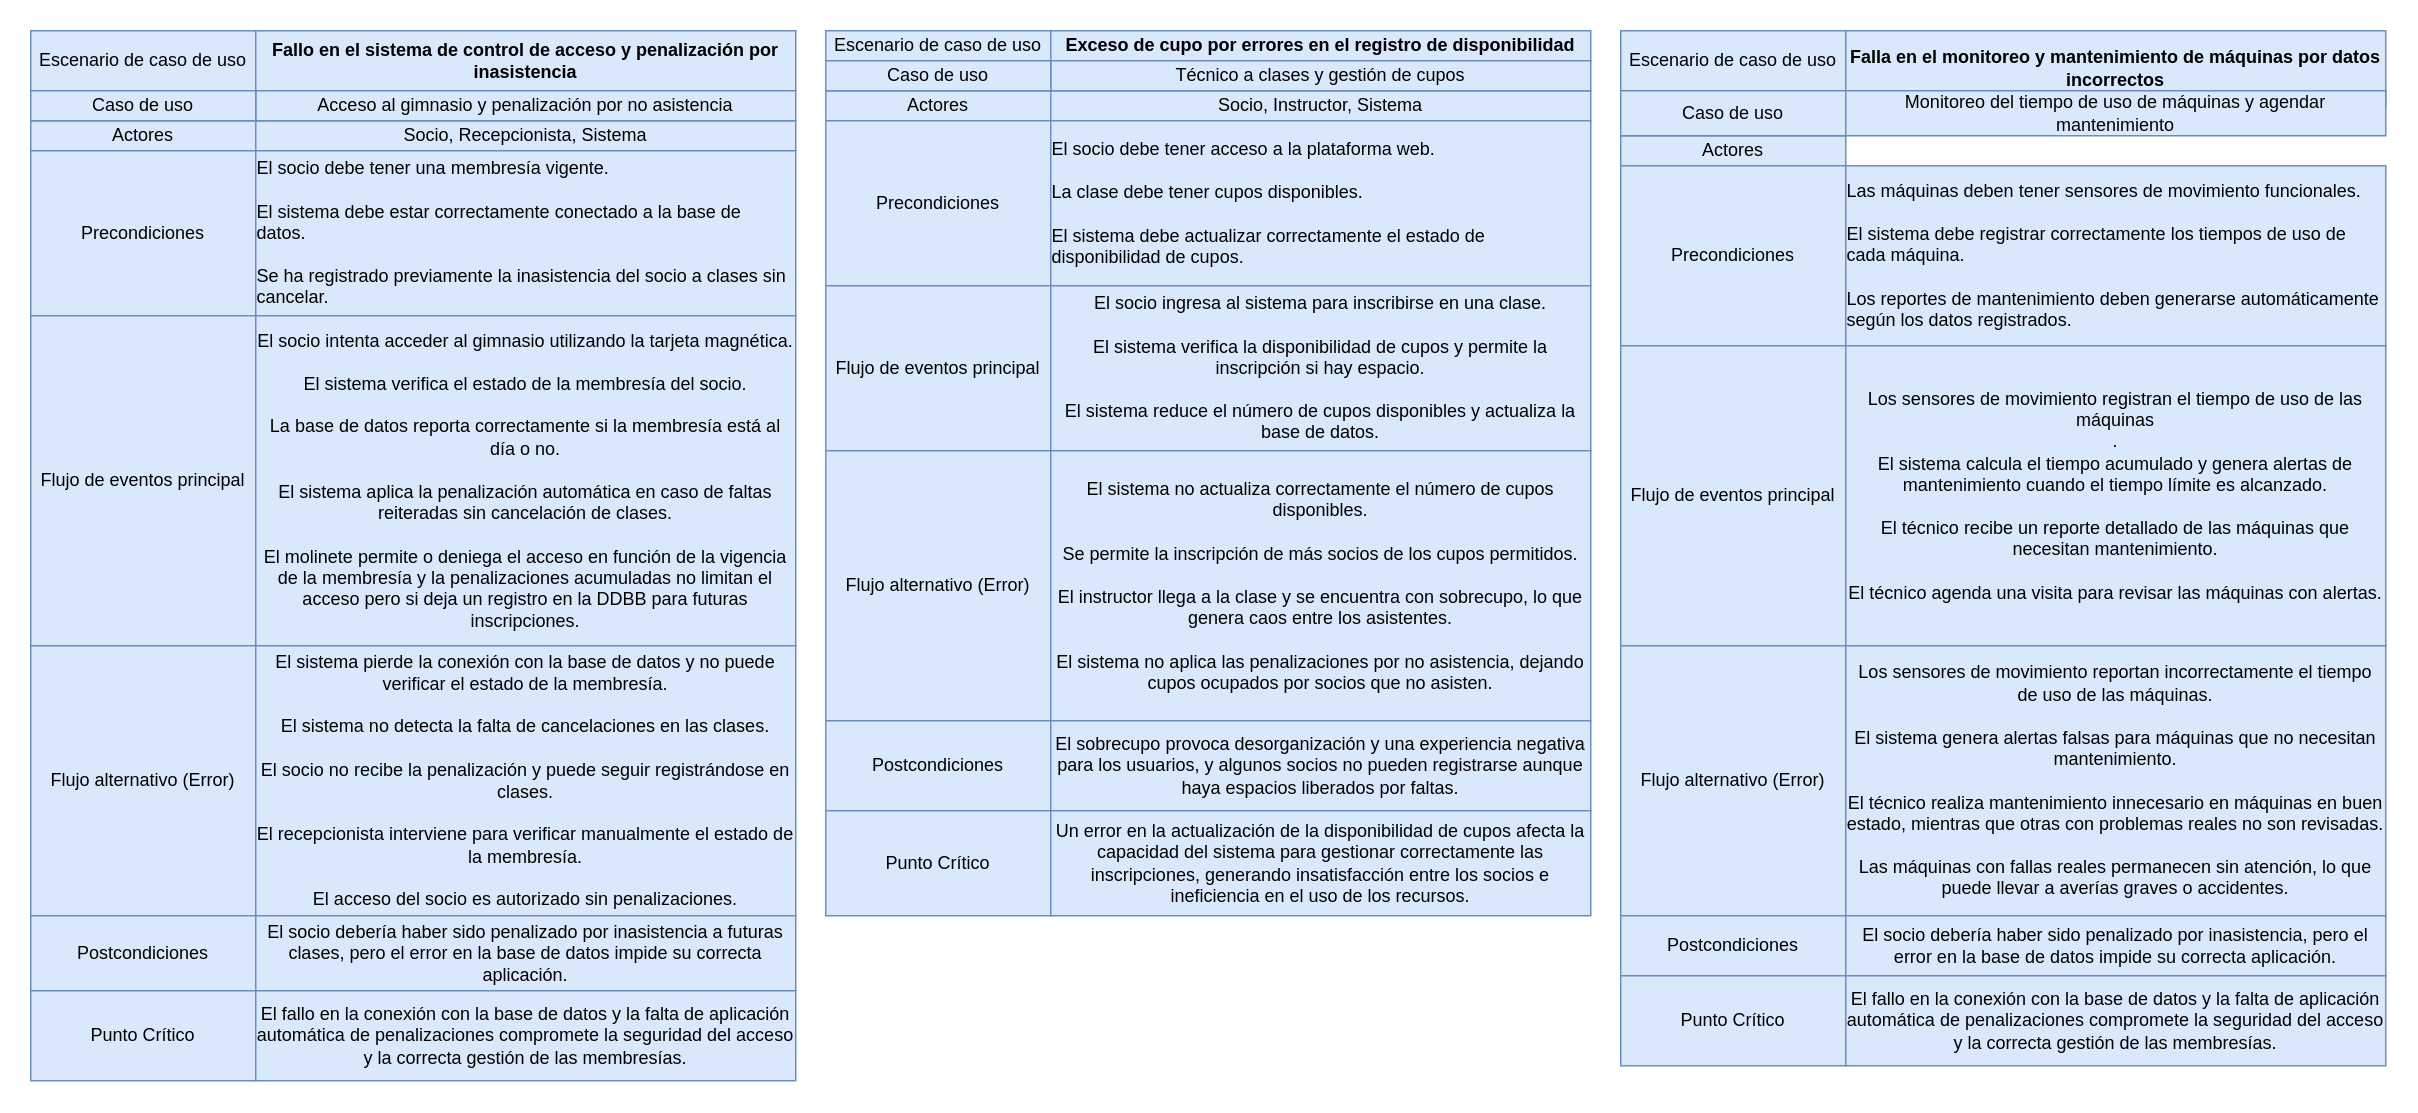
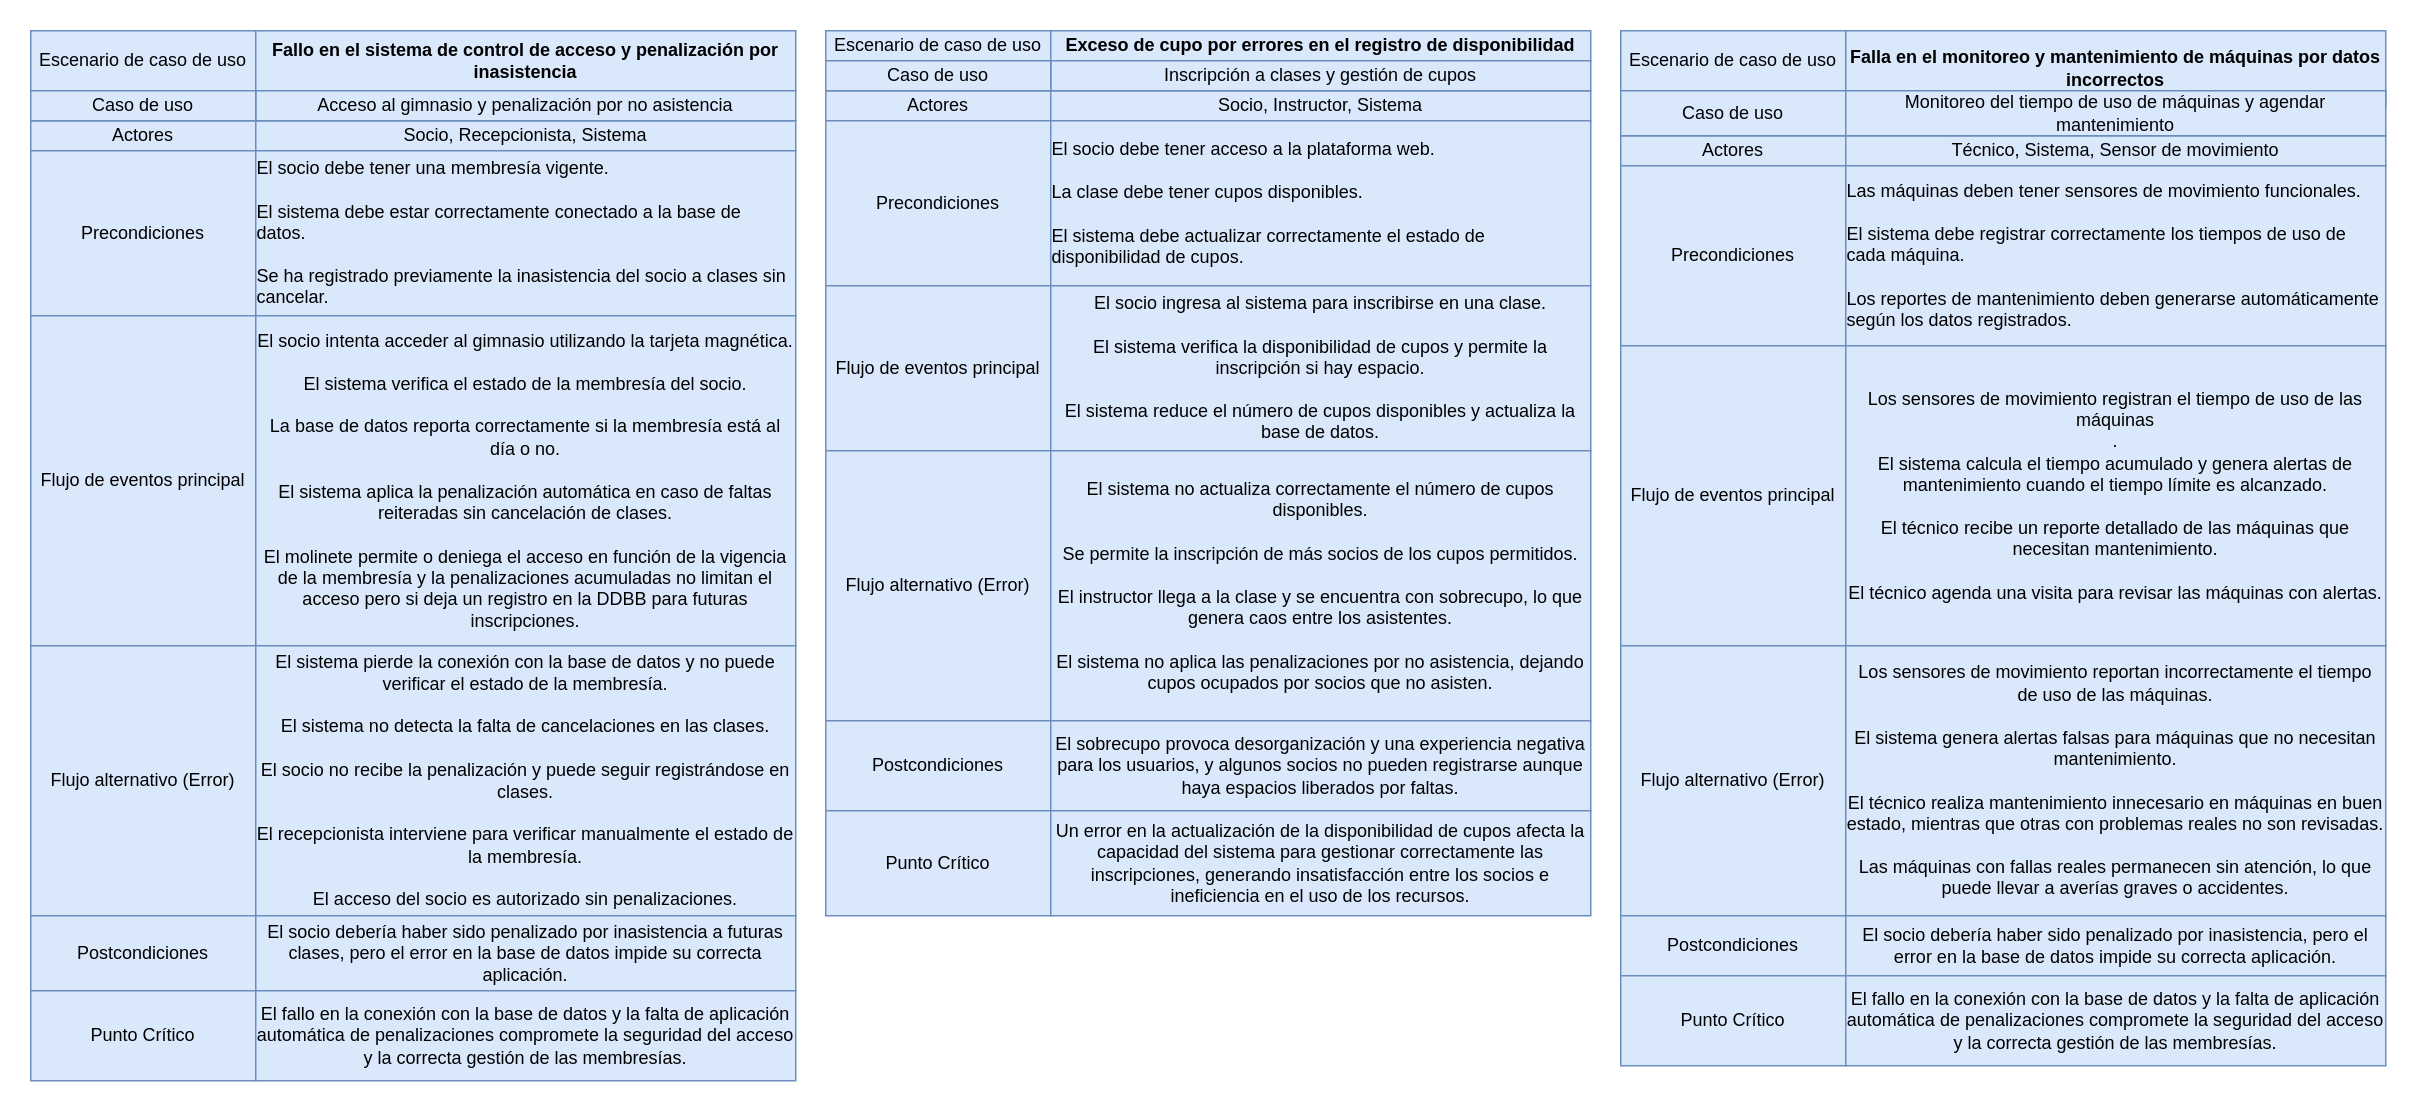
- <mxCell id="45" value=" Técnico a clases y gestión de cupos" style="rounded=0;whiteSpace=wrap;html=1;fillColor=#dae8fc;strokeColor=#6c8ebf;" vertex="1" parent="1"><mxGeometry x="700" y="40" width="360" height="20" as="geometry" /></mxCell>
+ <mxCell id="45" value=" Inscripción a clases y gestión de cupos" style="rounded=0;whiteSpace=wrap;html=1;fillColor=#dae8fc;strokeColor=#6c8ebf;" vertex="1" parent="1"><mxGeometry x="700" y="40" width="360" height="20" as="geometry" /></mxCell>
+ <mxCell id="33" value="&lt;span style=&quot;background-color: initial;&quot;&gt;Técnico,&amp;nbsp;&lt;/span&gt;&lt;span style=&quot;background-color: initial;&quot;&gt;Sistema,&amp;nbsp;&lt;/span&gt;&lt;span style=&quot;background-color: initial;&quot;&gt;Sensor de movimiento&lt;/span&gt;" style="rounded=0;whiteSpace=wrap;html=1;fillColor=#dae8fc;strokeColor=#6c8ebf;" vertex="1" parent="1"><mxGeometry x="1230" y="90" width="360" height="20" as="geometry" /></mxCell>
